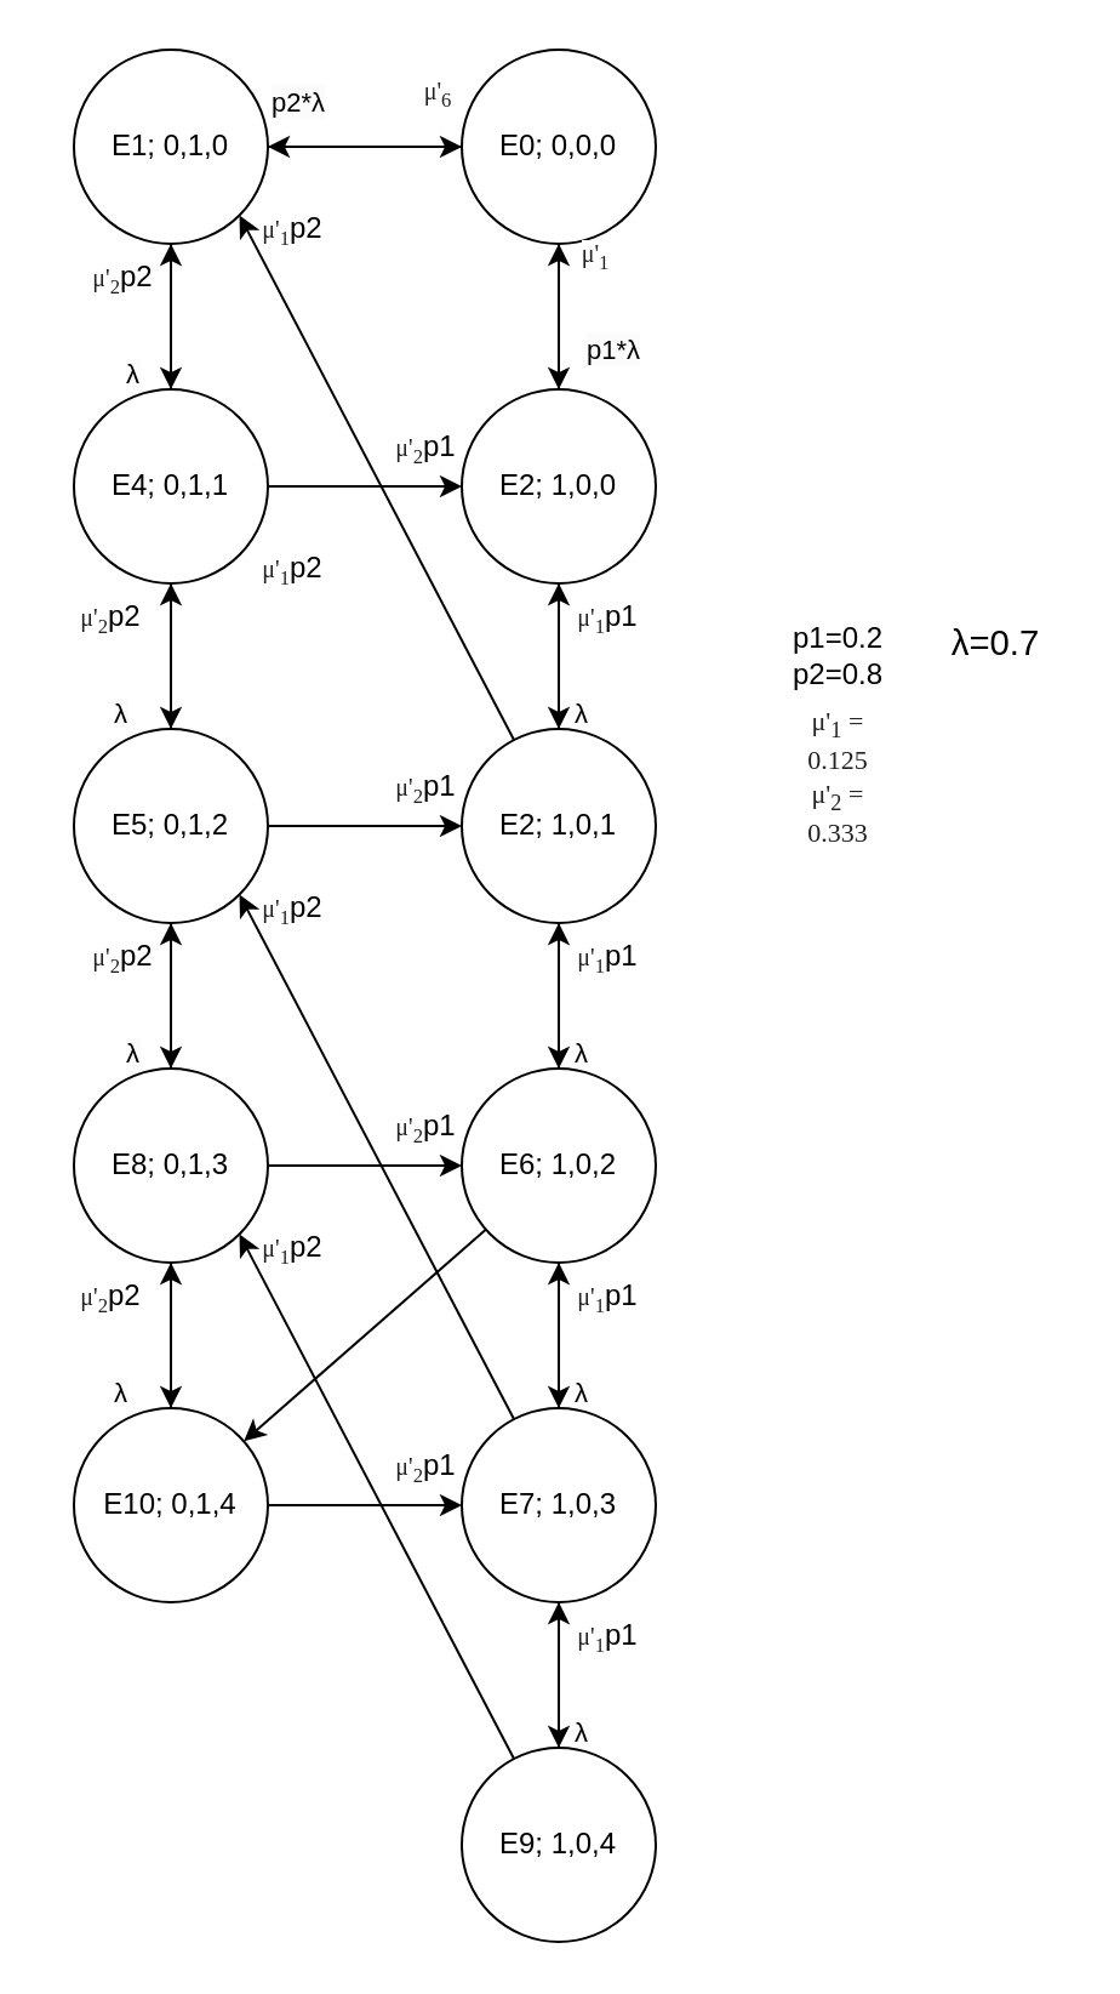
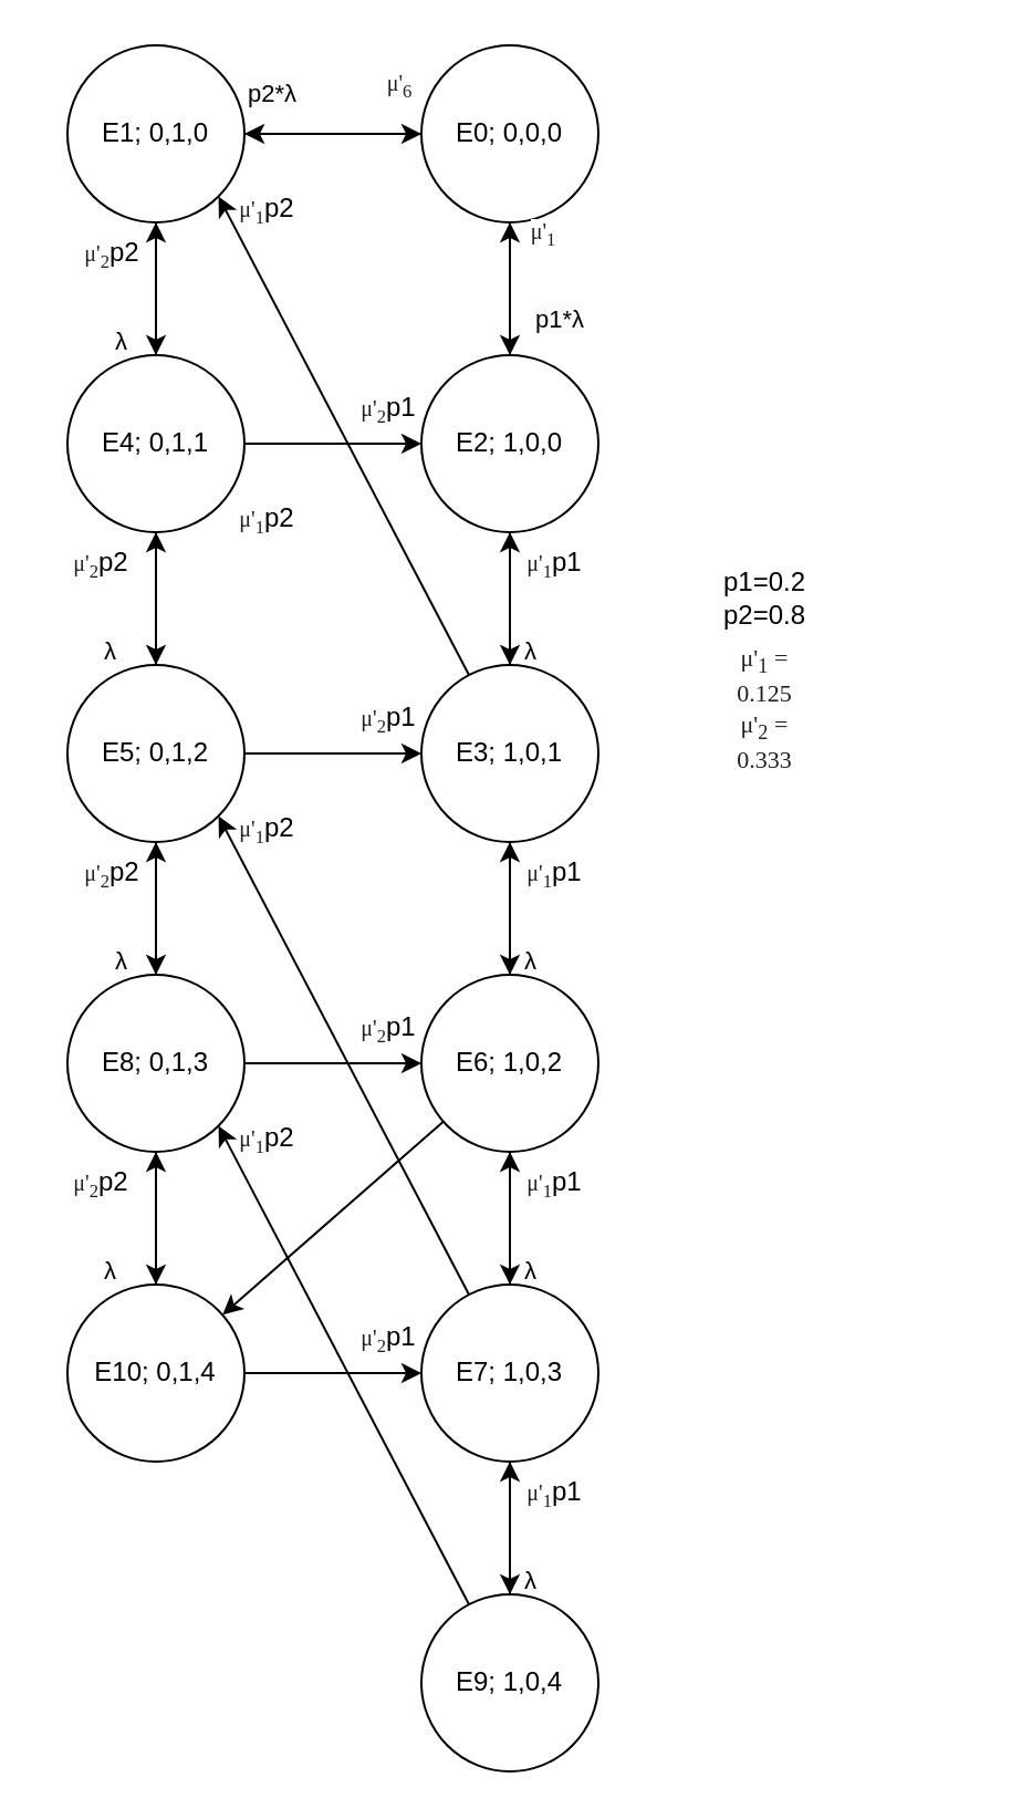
- <mxCell id="43" value="&lt;span style=&quot;font-size:11.0pt;line-height:107%;&lt;br/&gt;font-family:&amp;quot;Calibri&amp;quot;,sans-serif;mso-ascii-theme-font:minor-latin;mso-fareast-font-family:&lt;br/&gt;Calibri;mso-fareast-theme-font:minor-latin;mso-hansi-theme-font:minor-latin;&lt;br/&gt;mso-bidi-font-family:&amp;quot;Times New Roman&amp;quot;;mso-bidi-theme-font:minor-bidi;&lt;br/&gt;mso-ansi-language:RU;mso-fareast-language:EN-US;mso-bidi-language:AR-SA&quot;&gt;λ=0.7&lt;/span&gt;" style="text;html=1;align=center;verticalAlign=middle;resizable=0;points=[];autosize=1;strokeColor=none;fillColor=none;" vertex="1" parent="1"><mxGeometry x="380" y="250" width="60" height="30" as="geometry" /></mxCell>
- <mxCell id="14" value="E2; 1,0,1" style="ellipse;whiteSpace=wrap;html=1;aspect=fixed;" vertex="1" parent="1"><mxGeometry x="190" y="300" width="80" height="80" as="geometry" /></mxCell>
+ <mxCell id="14" value="E3; 1,0,1" style="ellipse;whiteSpace=wrap;html=1;aspect=fixed;" vertex="1" parent="1"><mxGeometry x="190" y="300" width="80" height="80" as="geometry" /></mxCell>
